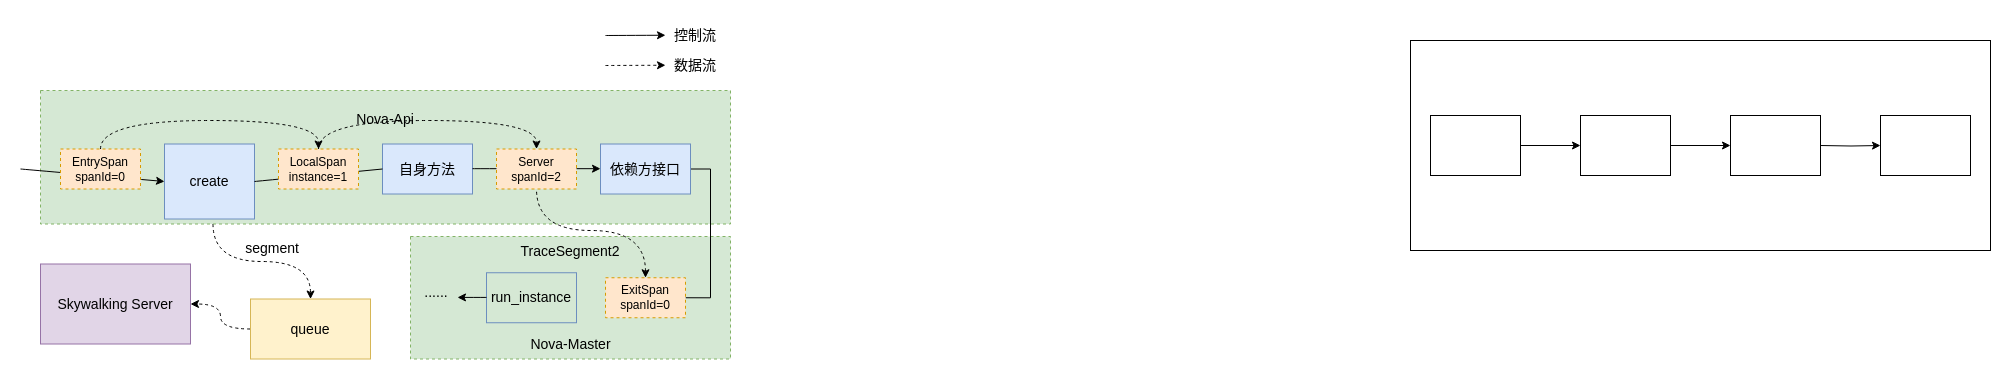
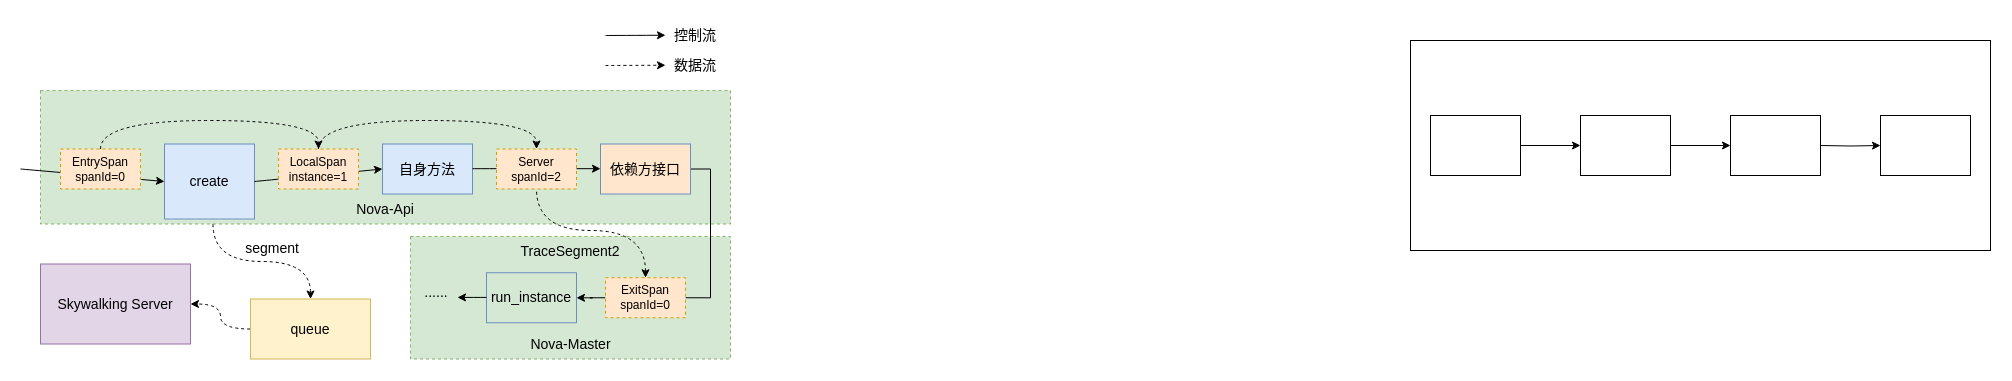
- <mxCell id="20" value="&lt;font style=&quot;font-size: 14px;&quot;&gt;Nova-Api&lt;/font&gt;" style="text;html=1;strokeColor=none;fillColor=none;align=center;verticalAlign=middle;whiteSpace=wrap;rounded=0;fontSize=12;" vertex="1" parent="1"><mxGeometry x="340" y="103.5" width="90" height="30" as="geometry" /></mxCell>
+ <mxCell id="20" value="&lt;font style=&quot;font-size: 14px;&quot;&gt;Nova-Api&lt;/font&gt;" style="text;html=1;strokeColor=none;fillColor=none;align=center;verticalAlign=middle;whiteSpace=wrap;rounded=0;fontSize=12;" vertex="1" parent="1"><mxGeometry x="340" y="193.5" width="90" height="30" as="geometry" /></mxCell>
- <mxCell id="28" value="" style="endArrow=none;html=1;rounded=0;fontSize=14;curved=1;elbow=vertical;entryX=0;entryY=0.5;entryDx=0;entryDy=0;exitX=1;exitY=0.5;exitDx=0;exitDy=0;" edge="1" parent="1" source="5" target="6"><mxGeometry width="50" height="50" relative="1" as="geometry"><mxPoint x="258" y="168.21" as="sourcePoint" /><mxPoint x="406" y="168.21" as="targetPoint" /></mxGeometry></mxCell>
+ <mxCell id="28" value="" style="endArrow=classic;html=1;rounded=0;fontSize=14;curved=1;elbow=vertical;entryX=0;entryY=0.5;entryDx=0;entryDy=0;exitX=1;exitY=0.5;exitDx=0;exitDy=0;" edge="1" parent="1" source="5" target="6"><mxGeometry width="50" height="50" relative="1" as="geometry"><mxPoint x="258" y="168.21" as="sourcePoint" /><mxPoint x="406" y="168.21" as="targetPoint" /></mxGeometry></mxCell>
- <mxCell id="8" value="&lt;font style=&quot;font-size: 14px;&quot;&gt;依赖方接口&lt;/font&gt;" style="rounded=0;whiteSpace=wrap;html=1;fillColor=#dae8fc;strokeColor=#6c8ebf;" vertex="1" parent="1"><mxGeometry x="600" y="143.5" width="90" height="50" as="geometry" /></mxCell>
+ <mxCell id="8" value="&lt;font style=&quot;font-size: 14px;&quot;&gt;依赖方接口&lt;/font&gt;" style="rounded=0;whiteSpace=wrap;html=1;fillColor=#ffe6cc;strokeColor=#6c8ebf;" vertex="1" parent="1"><mxGeometry x="600" y="143.5" width="90" height="50" as="geometry" /></mxCell>
+ <mxCell id="32" style="edgeStyle=orthogonalEdgeStyle;curved=1;rounded=0;orthogonalLoop=1;jettySize=auto;html=1;fontSize=14;endArrow=classic;endFill=1;elbow=vertical;exitX=0;exitY=0.5;exitDx=0;exitDy=0;" edge="1" parent="1" source="34" target="21"><mxGeometry relative="1" as="geometry" /></mxCell>
